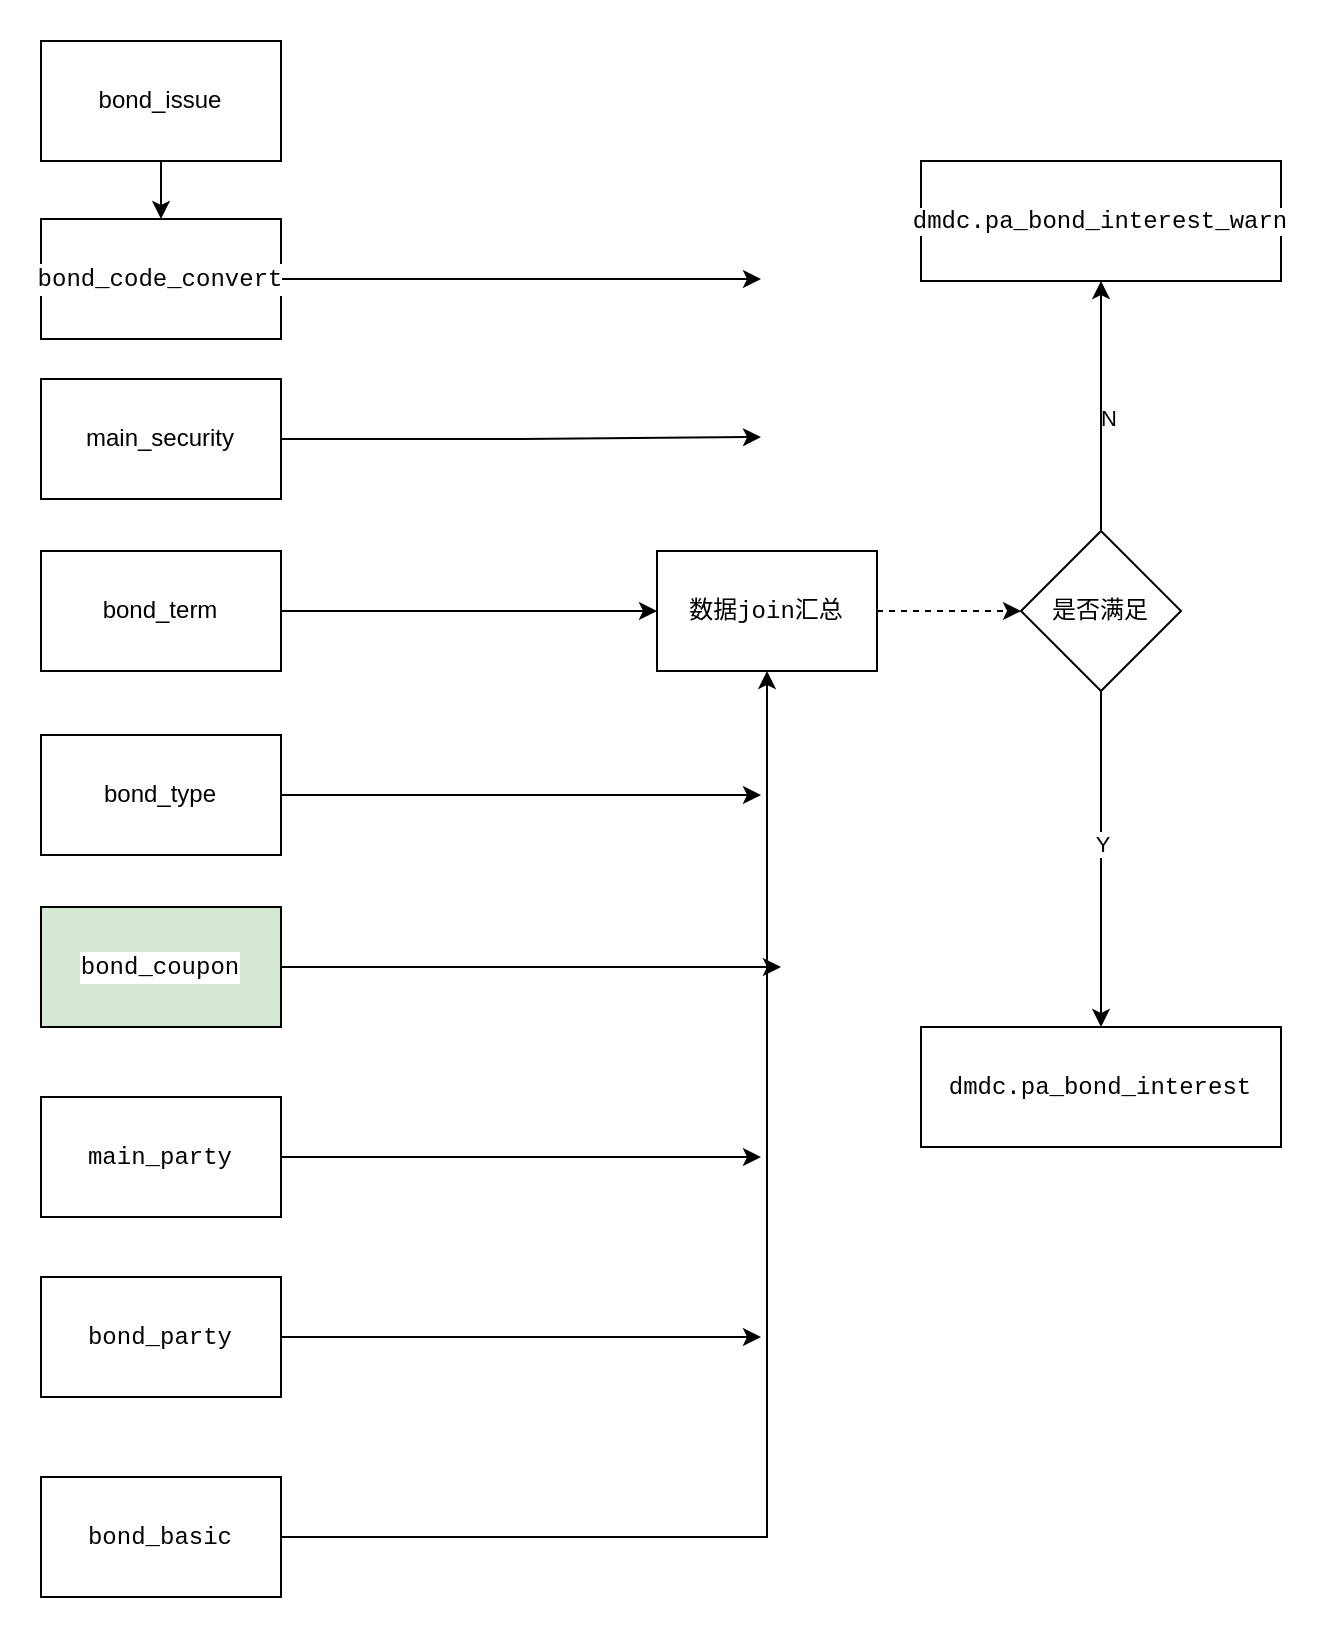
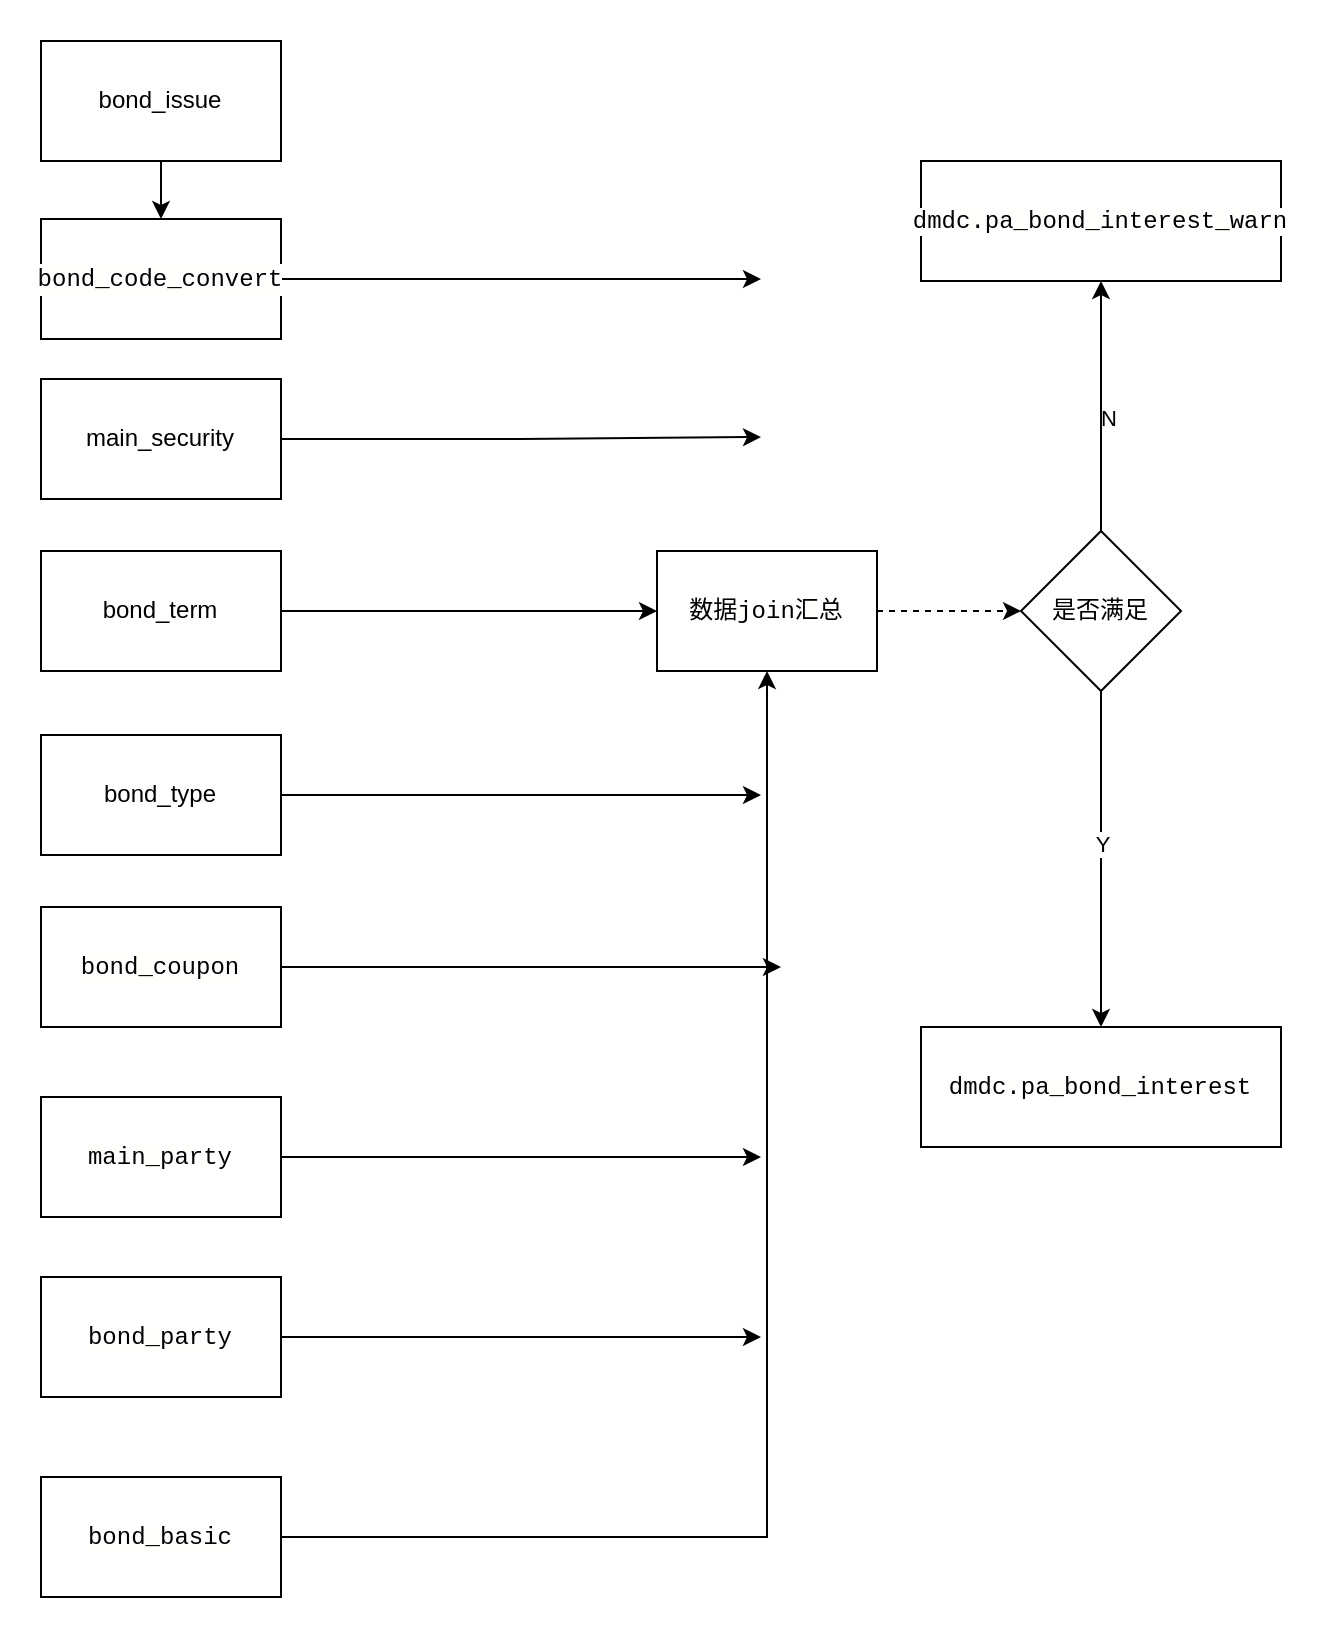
- <mxCell id="13" value="&lt;div style=&quot;background-color: rgb(255, 255, 254); font-family: Consolas, &amp;quot;Courier New&amp;quot;, monospace; line-height: 16px; white-space: pre;&quot;&gt;bond_coupon&lt;/div&gt;" style="rounded=0;whiteSpace=wrap;html=1;fillColor=#d5e8d4;" vertex="1" parent="1"><mxGeometry x="20" y="453" width="120" height="60" as="geometry" /></mxCell>
+ <mxCell id="13" value="&lt;div style=&quot;background-color: rgb(255, 255, 254); font-family: Consolas, &amp;quot;Courier New&amp;quot;, monospace; line-height: 16px; white-space: pre;&quot;&gt;bond_coupon&lt;/div&gt;" style="rounded=0;whiteSpace=wrap;html=1;" vertex="1" parent="1"><mxGeometry x="20" y="453" width="120" height="60" as="geometry" /></mxCell>
